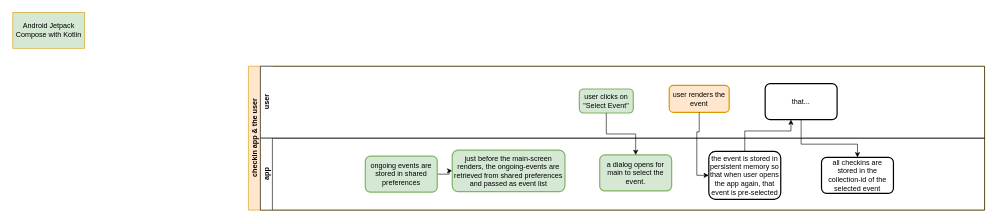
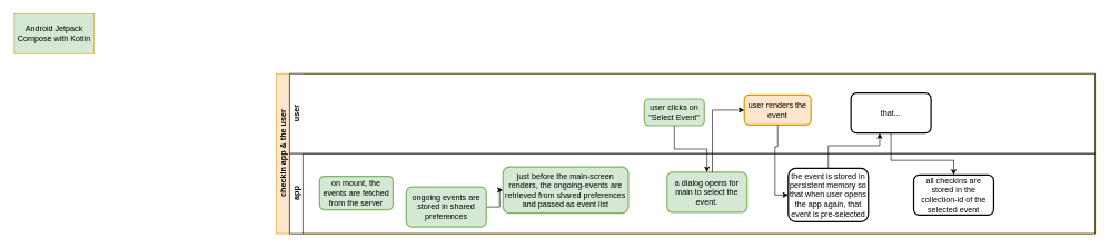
+ <mxCell id="17" value="" style="edgeStyle=orthogonalEdgeStyle;rounded=0;orthogonalLoop=1;jettySize=auto;html=1;entryX=0;entryY=0.5;entryDx=0;entryDy=0;" parent="4" source="12" target="9" edge="1"><mxGeometry relative="1" as="geometry"><Array as="points"><mxPoint x="634" y="-65" /></Array></mxGeometry></mxCell>
+ <mxCell id="5" value="on mount, the events are fetched from the server" style="rounded=1;whiteSpace=wrap;html=1;absoluteArcSize=1;arcSize=14;strokeWidth=2;fillColor=#d5e8d4;strokeColor=#82b366;" parent="4" vertex="1"><mxGeometry x="45" y="34" width="110" height="50" as="geometry" /></mxCell>
- <mxCell id="7" value="ongoing events are stored in shared preferences" style="whiteSpace=wrap;html=1;rounded=1;arcSize=14;strokeWidth=2;fillColor=#d5e8d4;strokeColor=#82b366;" parent="4" vertex="1"><mxGeometry x="175" y="30" width="120" height="60" as="geometry" /></mxCell>
+ <mxCell id="7" value="ongoing events are stored in shared preferences" style="whiteSpace=wrap;html=1;rounded=1;arcSize=14;strokeWidth=2;fillColor=#d5e8d4;strokeColor=#82b366;" parent="4" vertex="1"><mxGeometry x="175" y="50" width="120" height="60" as="geometry" /></mxCell>
